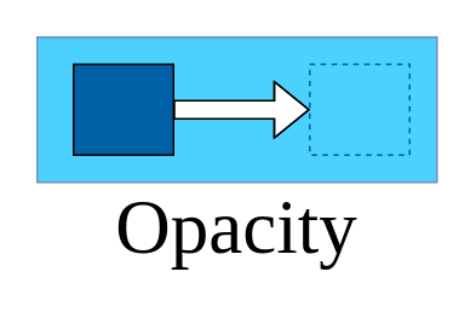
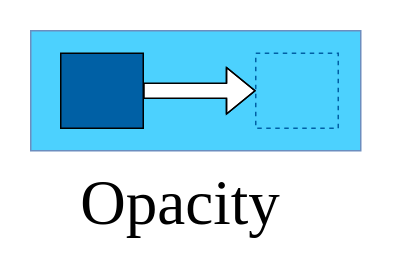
- <mxCell id="5" value="&lt;font style=&quot;font-size: 42px&quot; face=&quot;Verdana&quot;&gt;Opacity&lt;/font&gt;" style="text;html=1;strokeColor=none;fillColor=none;align=center;verticalAlign=middle;whiteSpace=wrap;rounded=0;" parent="1" vertex="1"><mxGeometry x="40" y="100" width="180" height="50" as="geometry" /></mxCell>
+ <mxCell id="5" value="&lt;font style=&quot;font-size: 42px&quot; face=&quot;Verdana&quot;&gt;Opacity&lt;/font&gt;" style="text;html=1;strokeColor=none;fillColor=none;align=center;verticalAlign=middle;whiteSpace=wrap;rounded=0;" parent="1" vertex="1"><mxGeometry x="30" y="110" width="180" height="50" as="geometry" /></mxCell>
